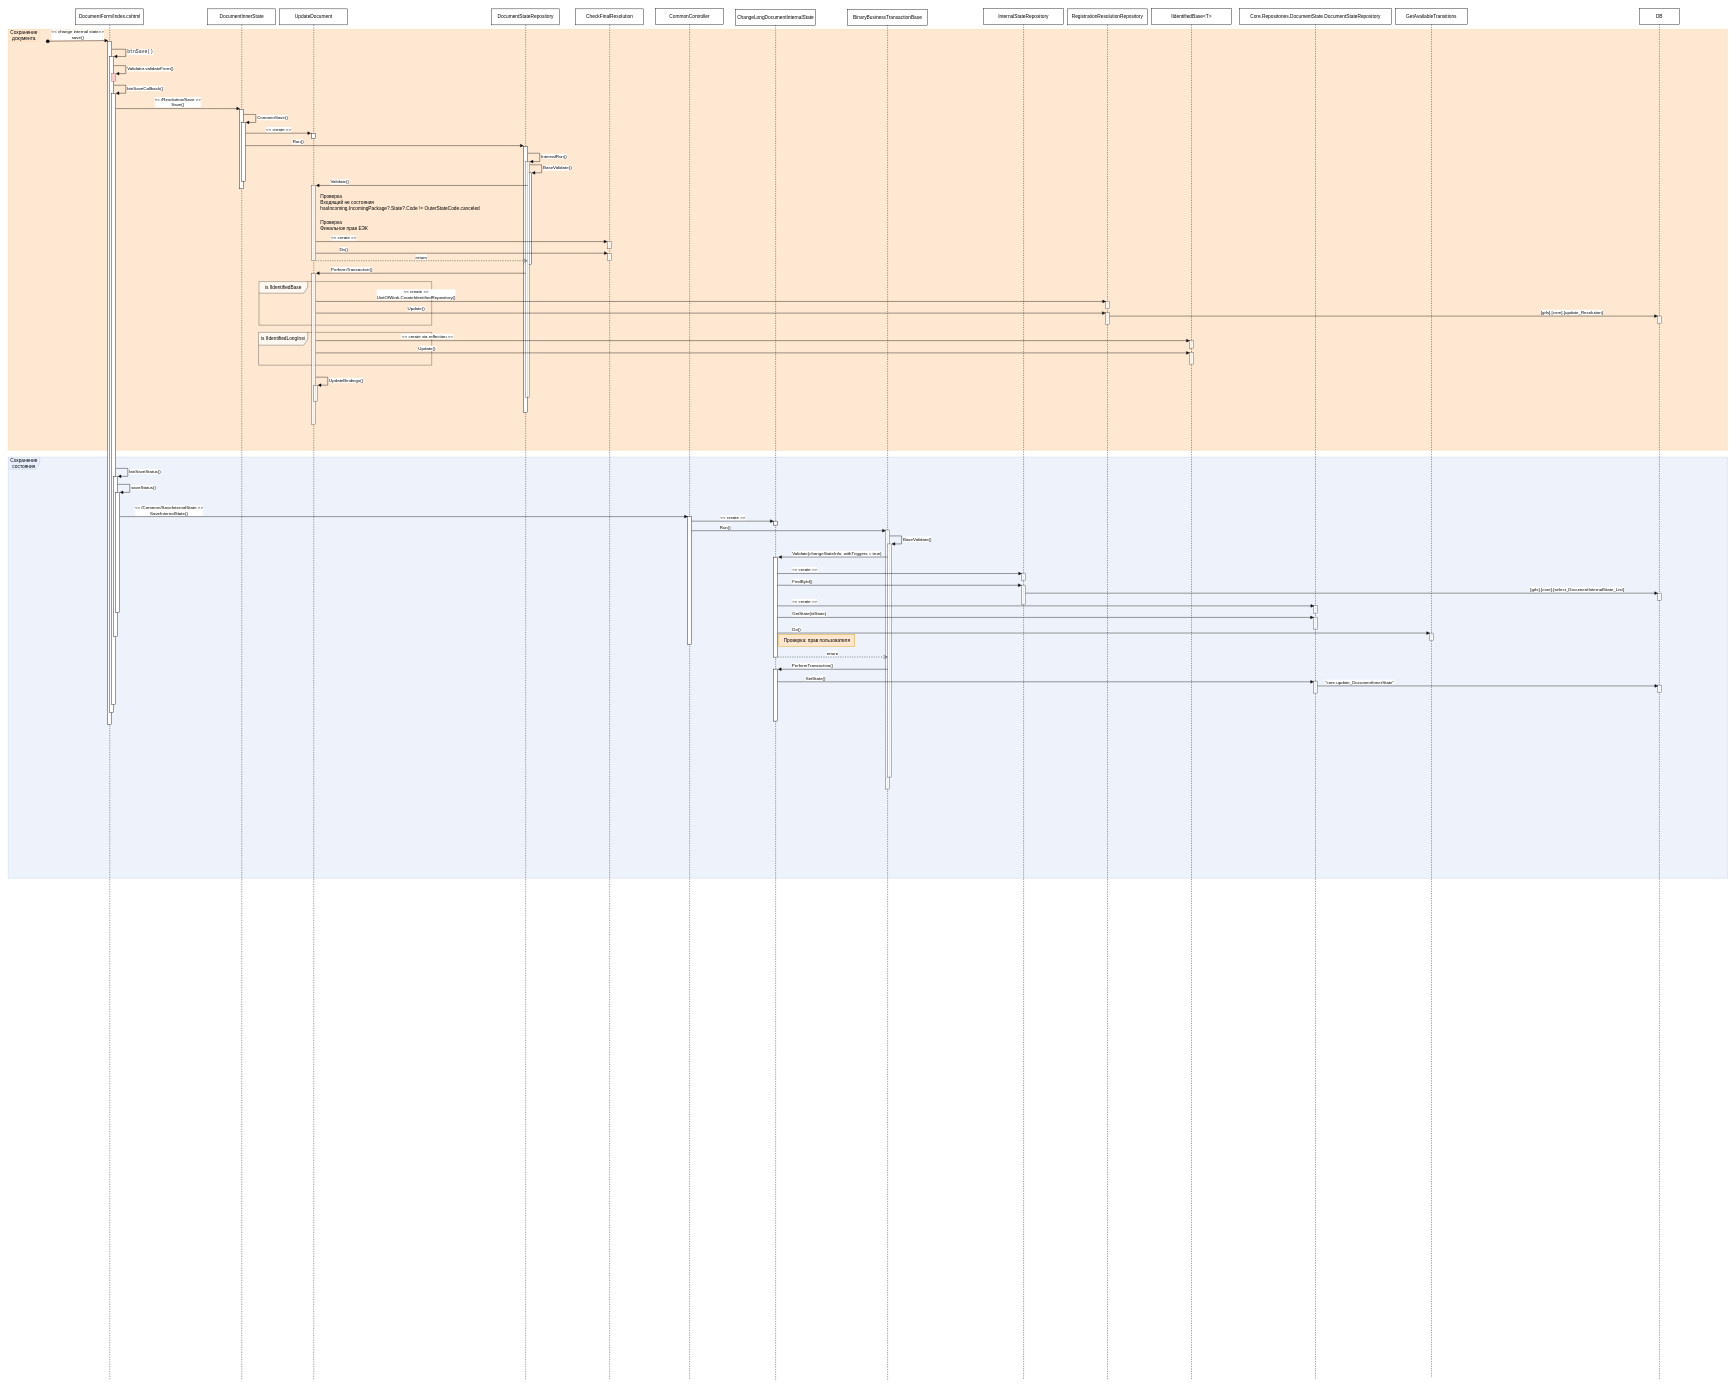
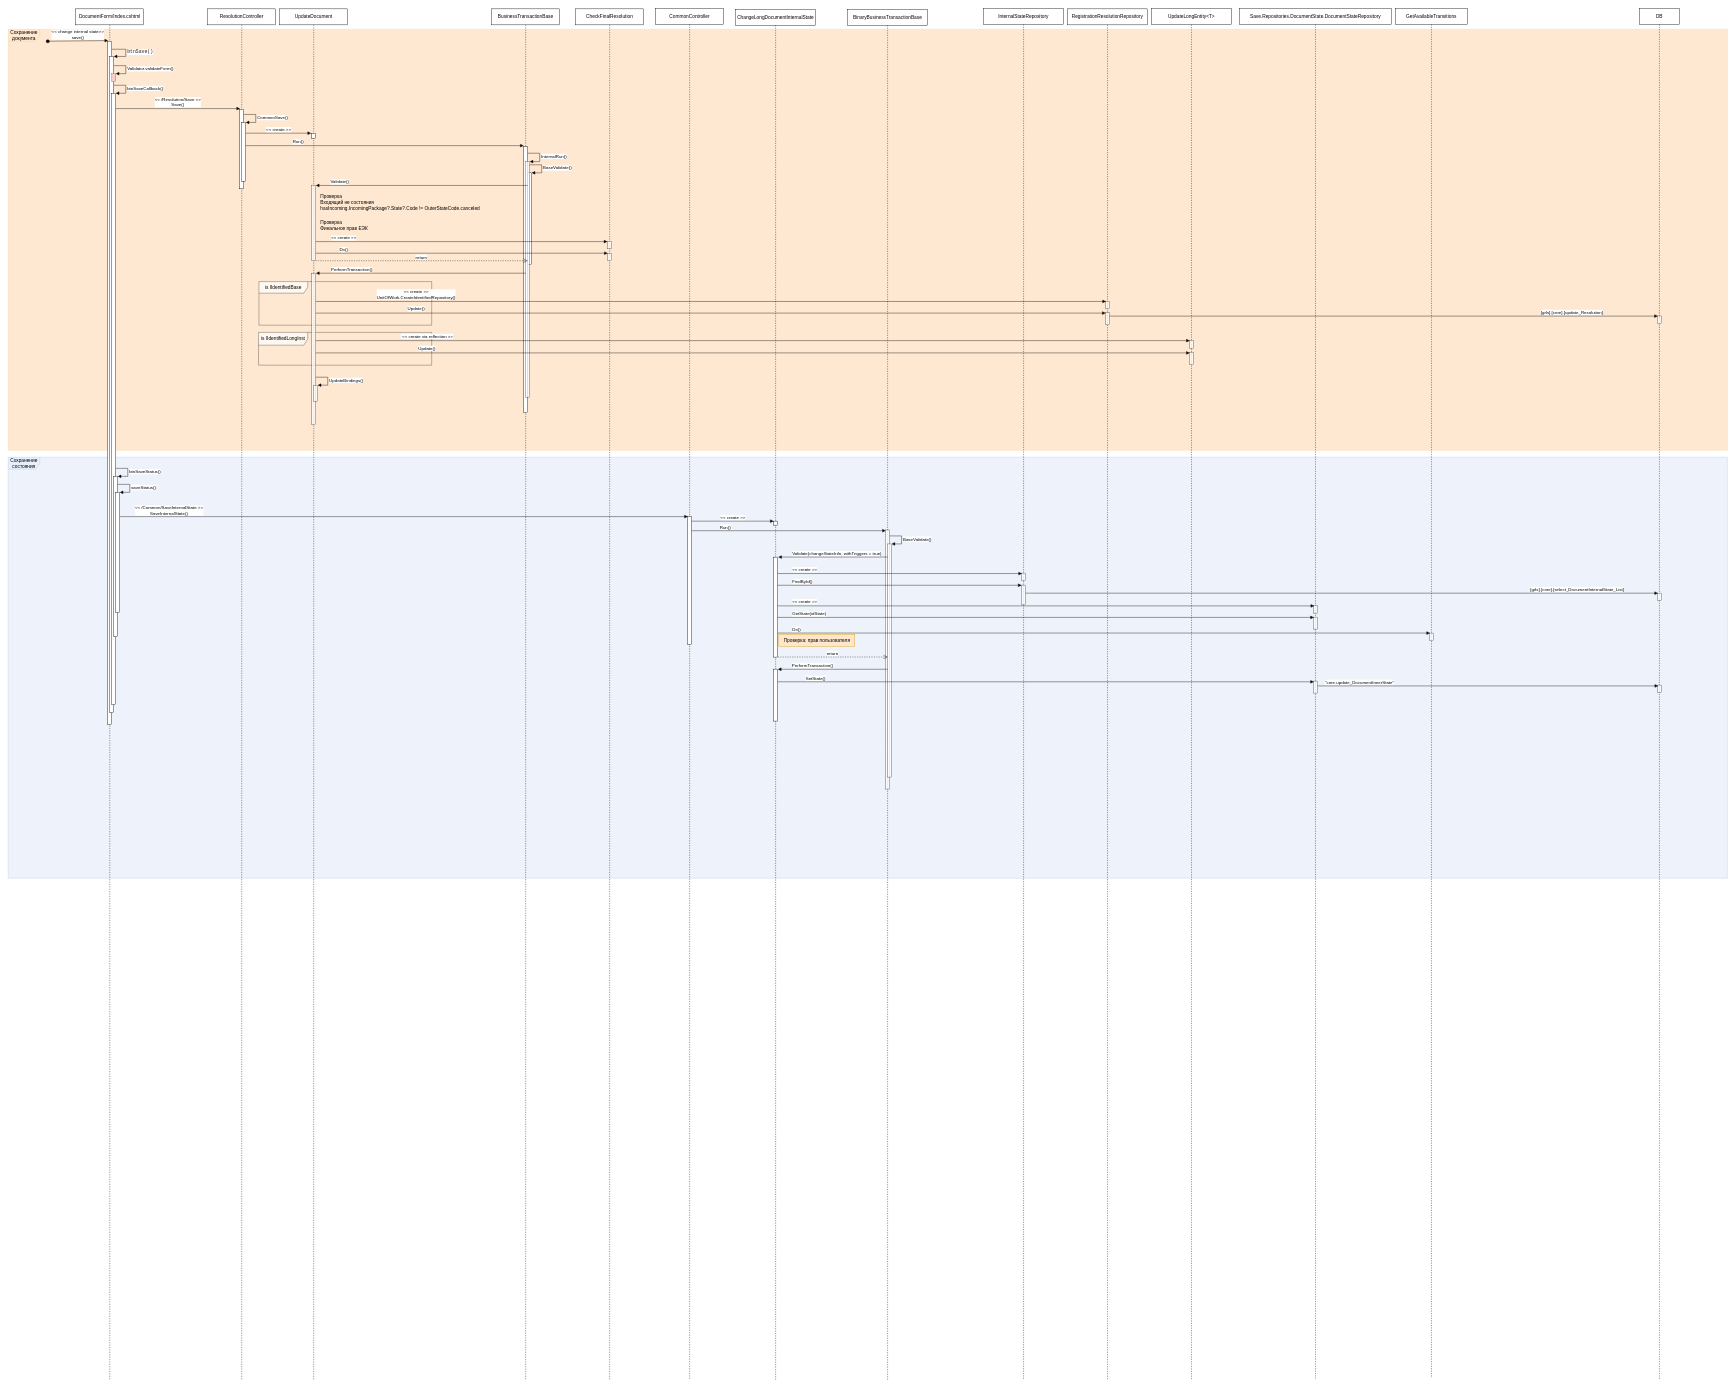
- <mxCell id="82" value="Core.Repositories.DocumentState.DocumentStateRepository" style="shape=umlLifeline;perimeter=lifelinePerimeter;whiteSpace=wrap;html=1;container=1;collapsible=0;recursiveResize=0;outlineConnect=0;" vertex="1" parent="1"><mxGeometry x="3099" y="20" width="380" height="3426.5" as="geometry" /></mxCell>
+ <mxCell id="82" value="Save.Repositories.DocumentState.DocumentStateRepository" style="shape=umlLifeline;perimeter=lifelinePerimeter;whiteSpace=wrap;html=1;container=1;collapsible=0;recursiveResize=0;outlineConnect=0;" vertex="1" parent="1"><mxGeometry x="3099" y="20" width="380" height="3426.5" as="geometry" /></mxCell>
- <mxCell id="17" value="DocumentInnerState" style="shape=umlLifeline;perimeter=lifelinePerimeter;whiteSpace=wrap;html=1;container=1;collapsible=0;recursiveResize=0;outlineConnect=0;" vertex="1" parent="1"><mxGeometry x="519" y="21" width="170" height="3429" as="geometry" /></mxCell>
+ <mxCell id="17" value="ResolutionController" style="shape=umlLifeline;perimeter=lifelinePerimeter;whiteSpace=wrap;html=1;container=1;collapsible=0;recursiveResize=0;outlineConnect=0;" vertex="1" parent="1"><mxGeometry x="519" y="21" width="170" height="3429" as="geometry" /></mxCell>
- <mxCell id="32" value="DocumentStateRepository" style="shape=umlLifeline;perimeter=lifelinePerimeter;whiteSpace=wrap;html=1;container=1;collapsible=0;recursiveResize=0;outlineConnect=0;" vertex="1" parent="1"><mxGeometry x="1229" y="21" width="170" height="3429" as="geometry" /></mxCell>
+ <mxCell id="32" value="BusinessTransactionBase" style="shape=umlLifeline;perimeter=lifelinePerimeter;whiteSpace=wrap;html=1;container=1;collapsible=0;recursiveResize=0;outlineConnect=0;" vertex="1" parent="1"><mxGeometry x="1229" y="21" width="170" height="3429" as="geometry" /></mxCell>
- <mxCell id="60" value="IIdentifiedBase&amp;lt;T&amp;gt;" style="shape=umlLifeline;perimeter=lifelinePerimeter;whiteSpace=wrap;html=1;container=1;collapsible=0;recursiveResize=0;outlineConnect=0;" vertex="1" parent="1"><mxGeometry x="2879" y="20.5" width="200" height="3428" as="geometry" /></mxCell>
+ <mxCell id="60" value="UpdateLongEntity&amp;lt;T&amp;gt;" style="shape=umlLifeline;perimeter=lifelinePerimeter;whiteSpace=wrap;html=1;container=1;collapsible=0;recursiveResize=0;outlineConnect=0;" vertex="1" parent="1"><mxGeometry x="2879" y="20.5" width="200" height="3428" as="geometry" /></mxCell>
